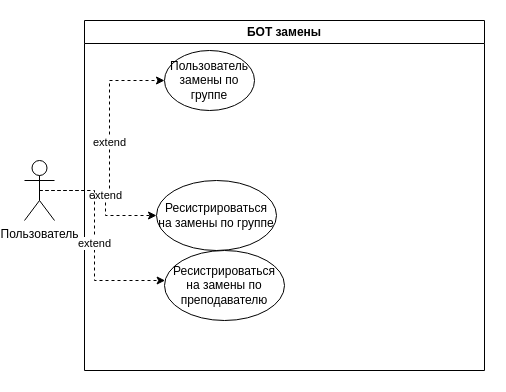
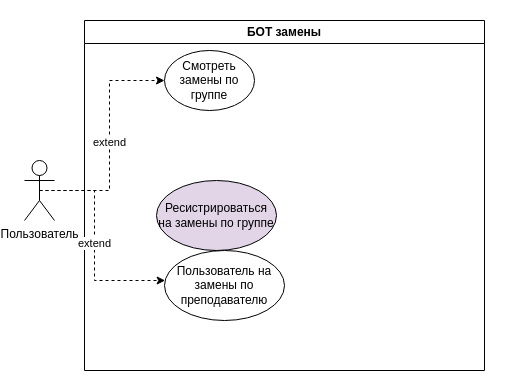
- <mxCell id="3" value="Пользователь замены по группе" style="ellipse;whiteSpace=wrap;html=1;" vertex="1" parent="2"><mxGeometry x="80" y="30" width="90" height="60" as="geometry" /></mxCell>
+ <mxCell id="3" value="Смотреть замены по группе" style="ellipse;whiteSpace=wrap;html=1;" vertex="1" parent="2"><mxGeometry x="80" y="30" width="90" height="60" as="geometry" /></mxCell>
- <mxCell id="7" value="extend" style="edgeStyle=orthogonalEdgeStyle;rounded=0;orthogonalLoop=1;jettySize=auto;html=1;exitX=0.5;exitY=0.5;exitDx=0;exitDy=0;exitPerimeter=0;dashed=1;" edge="1" parent="1" source="9" target="4"><mxGeometry relative="1" as="geometry" /></mxCell>
- <mxCell id="4" value="Ресистрироваться на замены по группе" style="ellipse;whiteSpace=wrap;html=1;" vertex="1" parent="2"><mxGeometry x="72" y="160" width="120" height="70" as="geometry" /></mxCell>
+ <mxCell id="4" value="Ресистрироваться на замены по группе" style="ellipse;whiteSpace=wrap;html=1;fillColor=#e1d5e7;" vertex="1" parent="2"><mxGeometry x="72" y="160" width="120" height="70" as="geometry" /></mxCell>
- <mxCell id="5" value="Ресистрироваться на замены по преподавателю" style="ellipse;whiteSpace=wrap;html=1;" vertex="1" parent="2"><mxGeometry x="80" y="230" width="120" height="70" as="geometry" /></mxCell>
+ <mxCell id="5" value="Пользователь на замены по преподавателю" style="ellipse;whiteSpace=wrap;html=1;" vertex="1" parent="2"><mxGeometry x="80" y="230" width="120" height="70" as="geometry" /></mxCell>
